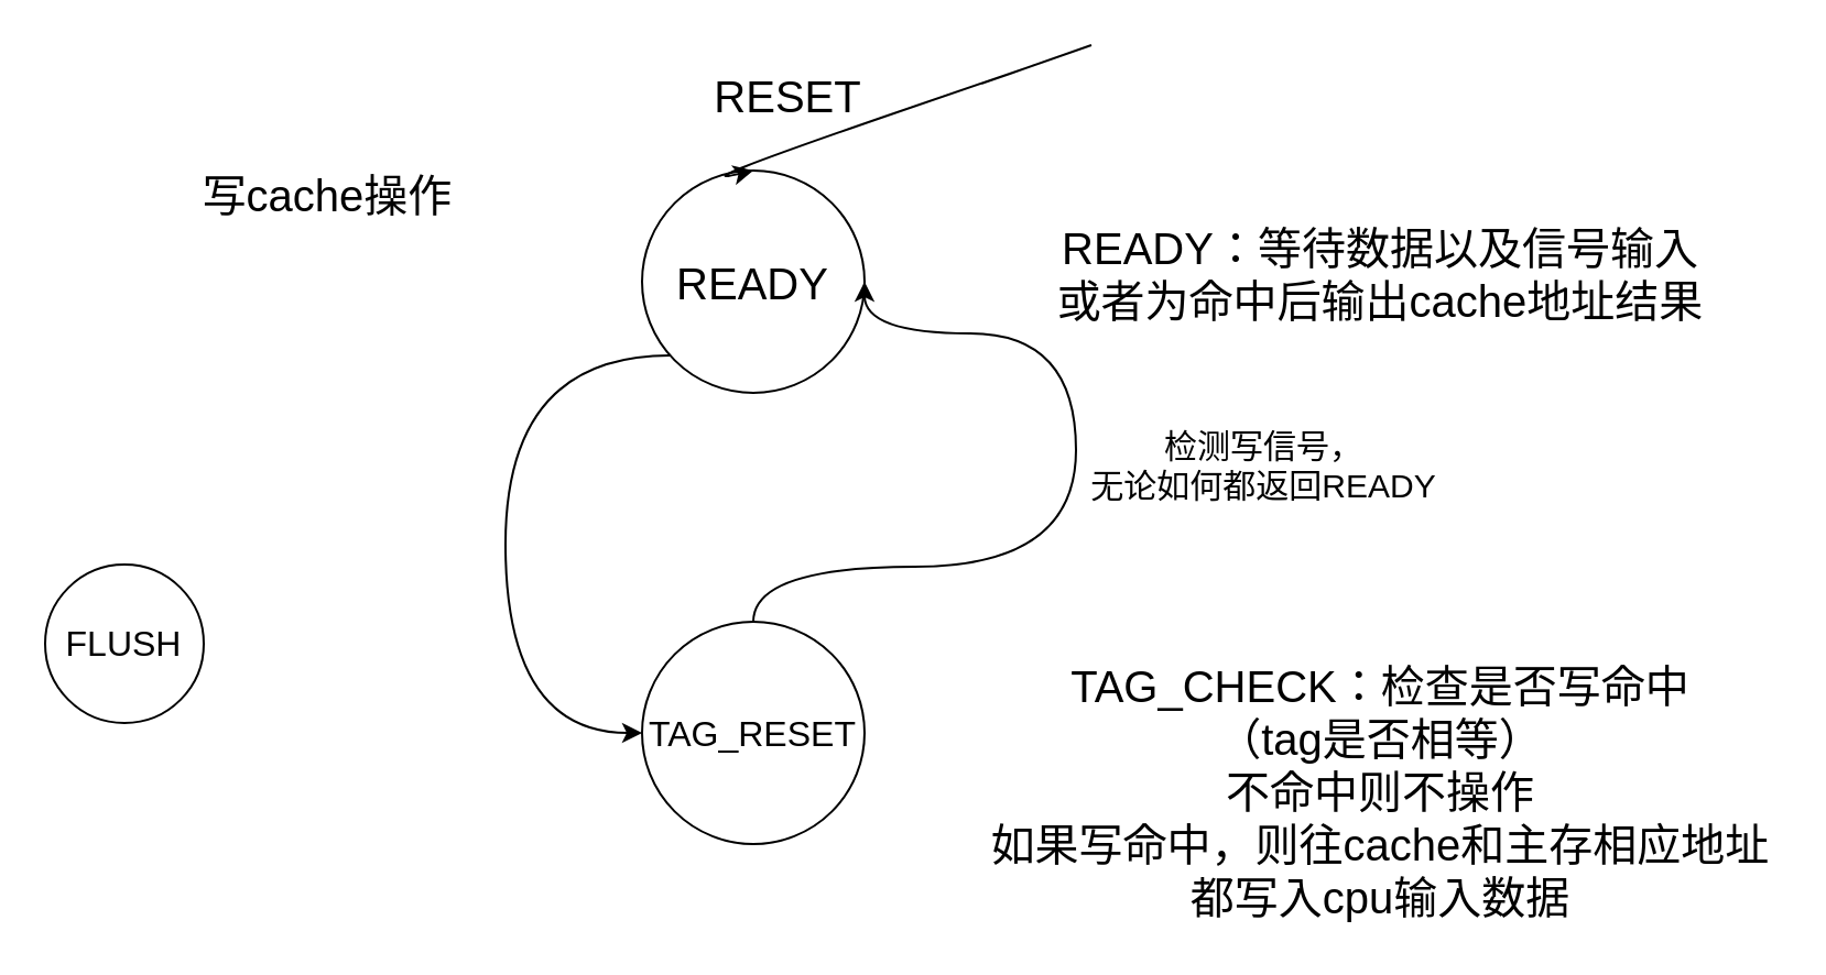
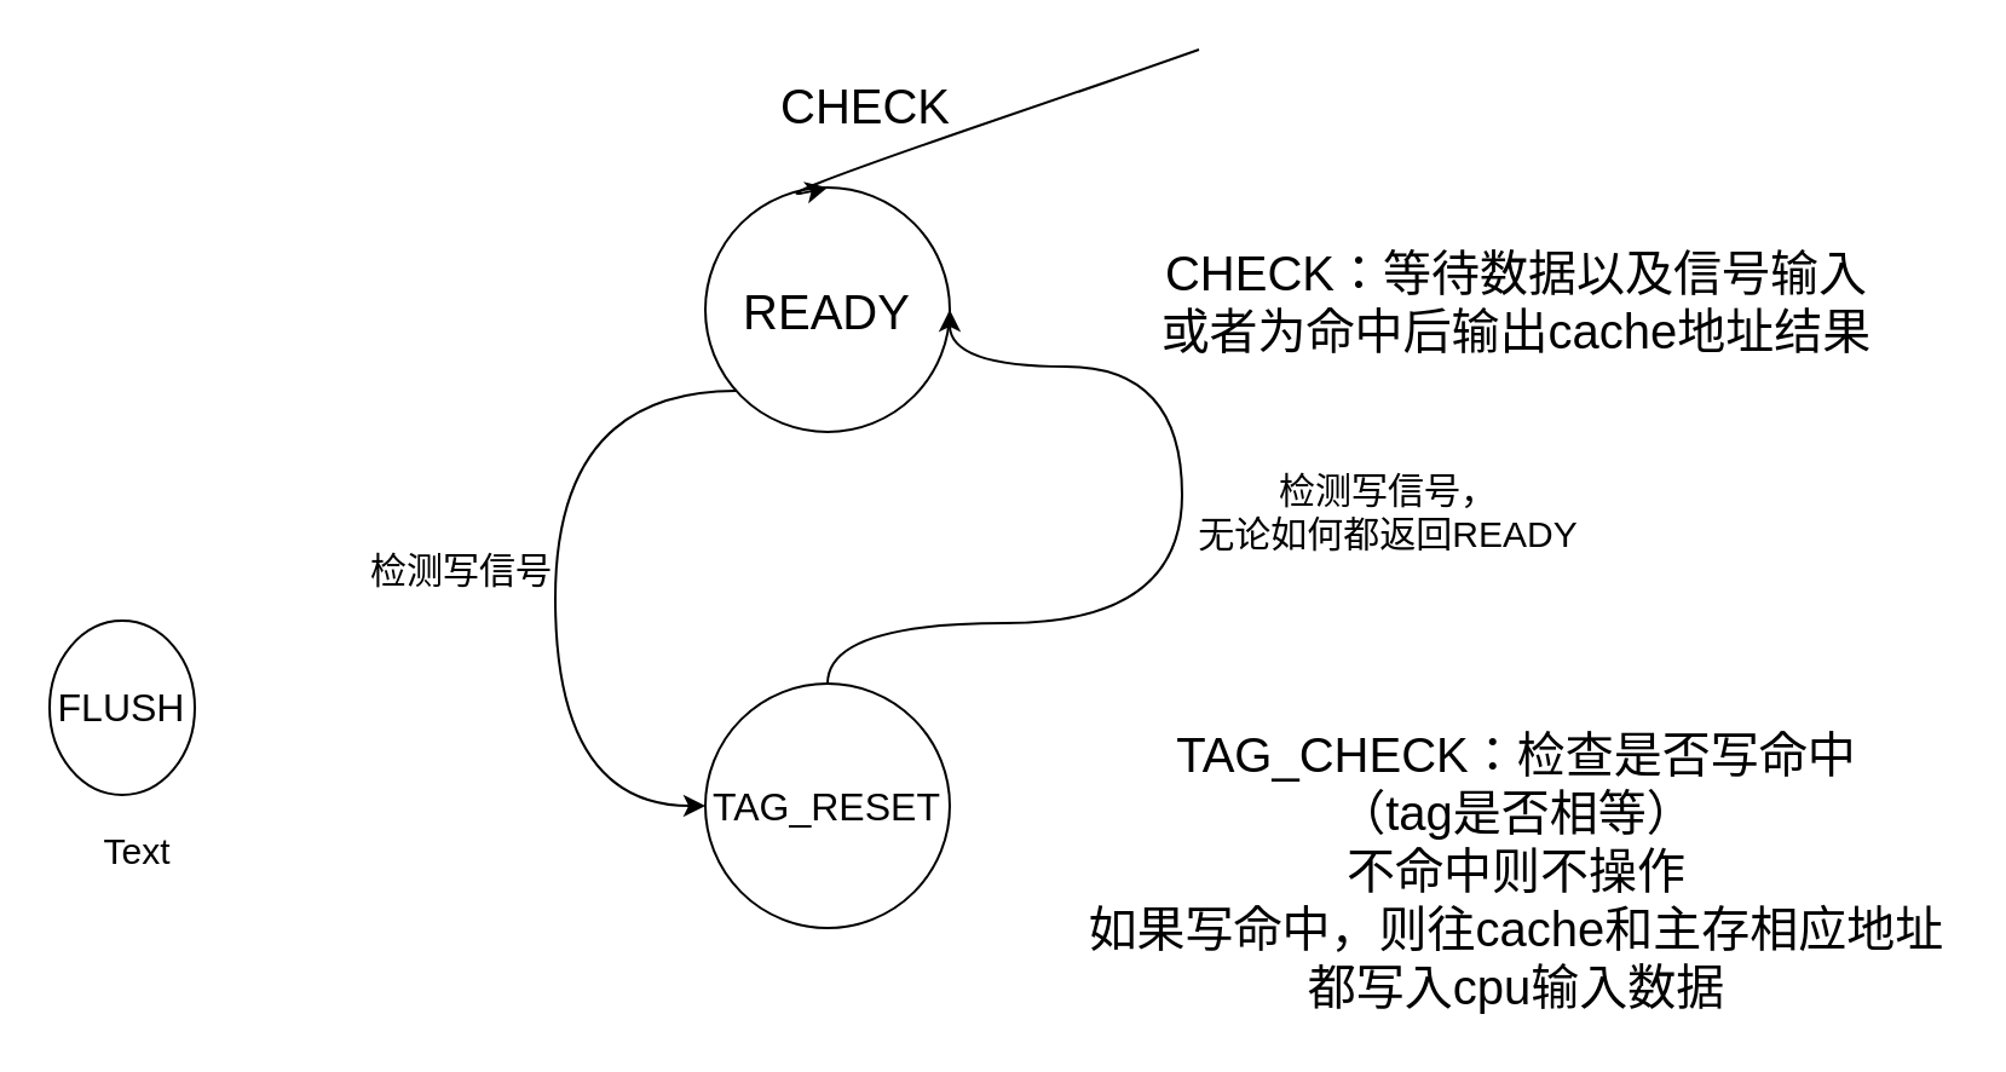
- <mxCell id="6" value="RESET" style="text;html=1;align=center;verticalAlign=middle;resizable=0;points=[];autosize=1;strokeColor=none;fillColor=none;fontSize=20;fontFamily=Helvetica;fontColor=#000000;" vertex="1" parent="1"><mxGeometry x="318" y="29" width="77" height="28" as="geometry" /></mxCell>
+ <mxCell id="6" value="CHECK" style="text;html=1;align=center;verticalAlign=middle;resizable=0;points=[];autosize=1;strokeColor=none;fillColor=none;fontSize=20;fontFamily=Helvetica;fontColor=#000000;" vertex="1" parent="1"><mxGeometry x="318" y="29" width="77" height="28" as="geometry" /></mxCell>
- <mxCell id="7" value="写cache操作" style="text;html=1;align=center;verticalAlign=middle;resizable=0;points=[];autosize=1;strokeColor=none;fillColor=none;fontSize=20;fontFamily=Helvetica;fontColor=#000000;" vertex="1" parent="1"><mxGeometry x="86" y="74" width="123" height="28" as="geometry" /></mxCell>
- <mxCell id="11" value="READY：等待数据以及信号输入&lt;br&gt;或者为命中后输出cache地址结果" style="text;html=1;align=center;verticalAlign=middle;resizable=0;points=[];autosize=1;strokeColor=none;fillColor=none;fontSize=20;fontFamily=Helvetica;fontColor=#000000;" vertex="1" parent="1"><mxGeometry x="474" y="98" width="303" height="52" as="geometry" /></mxCell>
+ <mxCell id="11" value="CHECK：等待数据以及信号输入&lt;br&gt;或者为命中后输出cache地址结果" style="text;html=1;align=center;verticalAlign=middle;resizable=0;points=[];autosize=1;strokeColor=none;fillColor=none;fontSize=20;fontFamily=Helvetica;fontColor=#000000;" vertex="1" parent="1"><mxGeometry x="474" y="98" width="303" height="52" as="geometry" /></mxCell>
+ <mxCell id="8" value="&lt;span style=&quot;font-size: 15px&quot;&gt;检测写信号&lt;/span&gt;" style="text;html=1;align=center;verticalAlign=middle;resizable=0;points=[];autosize=1;strokeColor=none;fillColor=none;fontSize=20;fontFamily=Helvetica;fontColor=#000000;" vertex="1" parent="1"><mxGeometry x="147" y="218" width="85" height="30" as="geometry" /></mxCell>
- <mxCell id="13" value="&lt;span style=&quot;background-color: rgb(255 , 255 , 255)&quot;&gt;&lt;font color=&quot;#000000&quot; style=&quot;font-size: 16px&quot;&gt;FLUSH&lt;/font&gt;&lt;/span&gt;" style="ellipse;whiteSpace=wrap;html=1;aspect=fixed;fillColor=#FFFFFF;strokeColor=#000000;" vertex="1" parent="1"><mxGeometry x="20" y="256" width="72" height="72" as="geometry" /></mxCell>
+ <mxCell id="13" value="&lt;span style=&quot;background-color: rgb(255 , 255 , 255)&quot;&gt;&lt;font color=&quot;#000000&quot; style=&quot;font-size: 16px&quot;&gt;FLUSH&lt;/font&gt;&lt;/span&gt;" style="ellipse;whiteSpace=wrap;html=1;aspect=fixed;fillColor=#FFFFFF;strokeColor=#000000;" vertex="1" parent="1"><mxGeometry x="20" y="256" width="60" height="72" as="geometry" /></mxCell>
+ <mxCell id="14" value="Text" style="text;html=1;align=center;verticalAlign=middle;resizable=0;points=[];autosize=1;strokeColor=none;fillColor=none;fontSize=15;fontColor=#000000;" vertex="1" parent="1"><mxGeometry x="36" y="341" width="40" height="20" as="geometry" /></mxCell>
